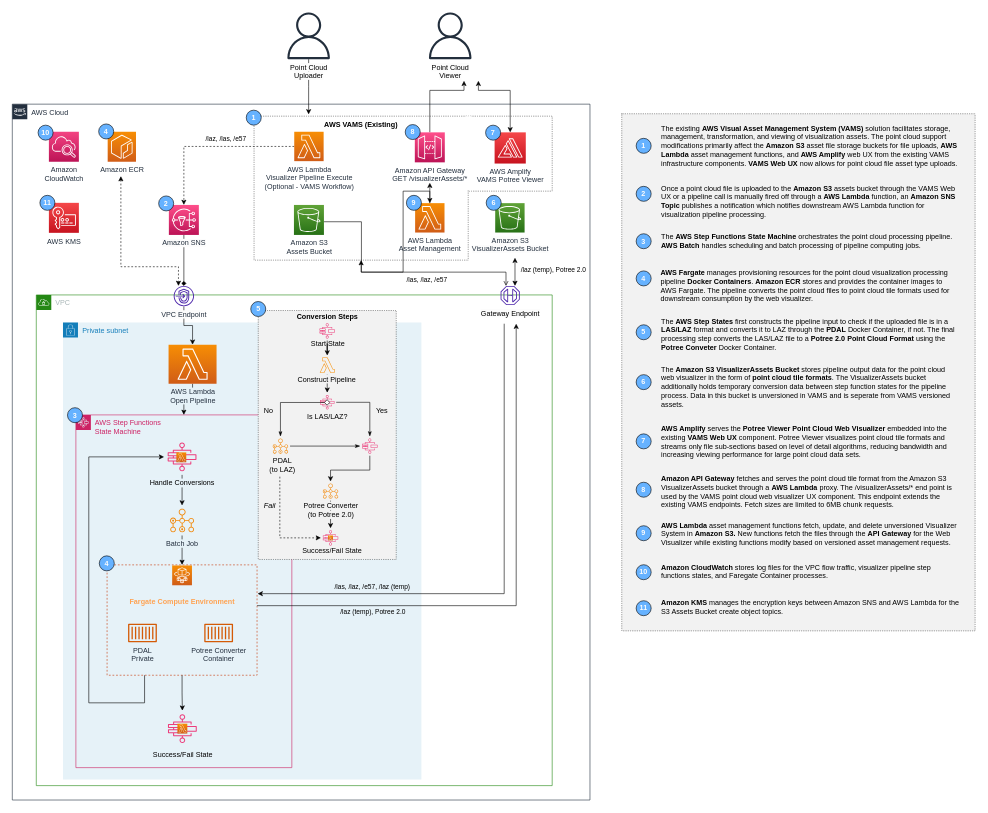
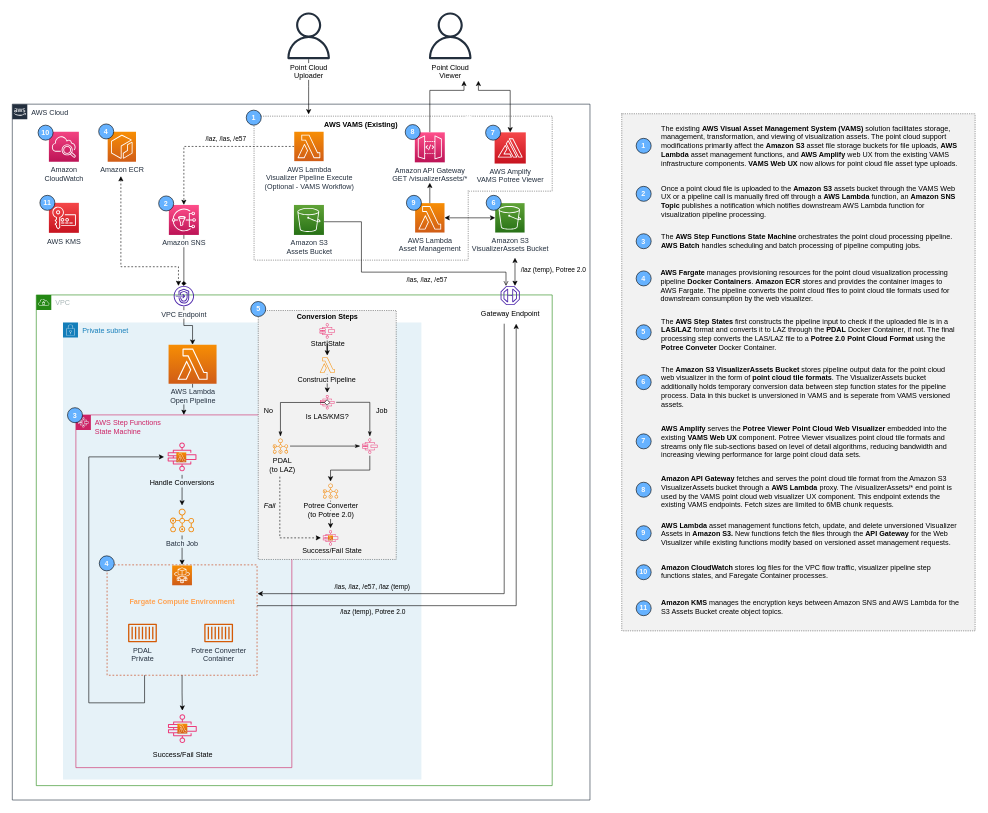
- <mxCell id="29" style="edgeStyle=orthogonalEdgeStyle;rounded=0;orthogonalLoop=1;jettySize=auto;html=1;startArrow=classic;startFill=1;endArrow=classic;endFill=1;" parent="15" source="41" target="6" edge="1"><mxGeometry relative="1" as="geometry" /></mxCell>
+ <mxCell id="29" style="edgeStyle=orthogonalEdgeStyle;rounded=0;orthogonalLoop=1;jettySize=auto;html=1;entryX=0;entryY=0.5;entryDx=0;entryDy=0;entryPerimeter=0;startArrow=classic;startFill=1;endArrow=classic;endFill=1;" parent="15" source="41" target="35" edge="1"><mxGeometry relative="1" as="geometry" /></mxCell>
- <mxCell id="73" value="Yes" style="text;html=1;align=center;verticalAlign=middle;resizable=0;points=[];autosize=1;strokeColor=none;fillColor=none;" parent="15" vertex="1"><mxGeometry x="616" y="670" width="40" height="30" as="geometry" /></mxCell>
+ <mxCell id="73" value="Job" style="text;html=1;align=center;verticalAlign=middle;resizable=0;points=[];autosize=1;strokeColor=none;fillColor=none;" parent="15" vertex="1"><mxGeometry x="616" y="670" width="40" height="30" as="geometry" /></mxCell>
- <mxCell id="71" value="Is LAS/LAZ?" style="text;html=1;align=center;verticalAlign=middle;resizable=0;points=[];autosize=1;strokeColor=none;fillColor=none;" parent="15" vertex="1"><mxGeometry x="500" y="679" width="90" height="30" as="geometry" /></mxCell>
+ <mxCell id="71" value="Is LAS/KMS?" style="text;html=1;align=center;verticalAlign=middle;resizable=0;points=[];autosize=1;strokeColor=none;fillColor=none;" parent="15" vertex="1"><mxGeometry x="500" y="679" width="90" height="30" as="geometry" /></mxCell>
- <mxCell id="116" value="&lt;b&gt;AWS Lambda&lt;/b&gt; asset management functions fetch, update, and delete unversioned Visualizer System in &lt;b&gt;Amazon S3. &lt;/b&gt;New functions fetch the files through the &lt;b&gt;API Gateway &lt;/b&gt;for the Web Visualizer while existing functions modify based on versioned asset management requests." style="text;whiteSpace=wrap;html=1;" parent="90" vertex="1"><mxGeometry x="1100" y="862" width="500" height="54" as="geometry" /></mxCell>
+ <mxCell id="116" value="&lt;b&gt;AWS Lambda&lt;/b&gt; asset management functions fetch, update, and delete unversioned Visualizer Assets in &lt;b&gt;Amazon S3. &lt;/b&gt;New functions fetch the files through the &lt;b&gt;API Gateway &lt;/b&gt;for the Web Visualizer while existing functions modify based on versioned asset management requests." style="text;whiteSpace=wrap;html=1;" parent="90" vertex="1"><mxGeometry x="1100" y="862" width="500" height="54" as="geometry" /></mxCell>
